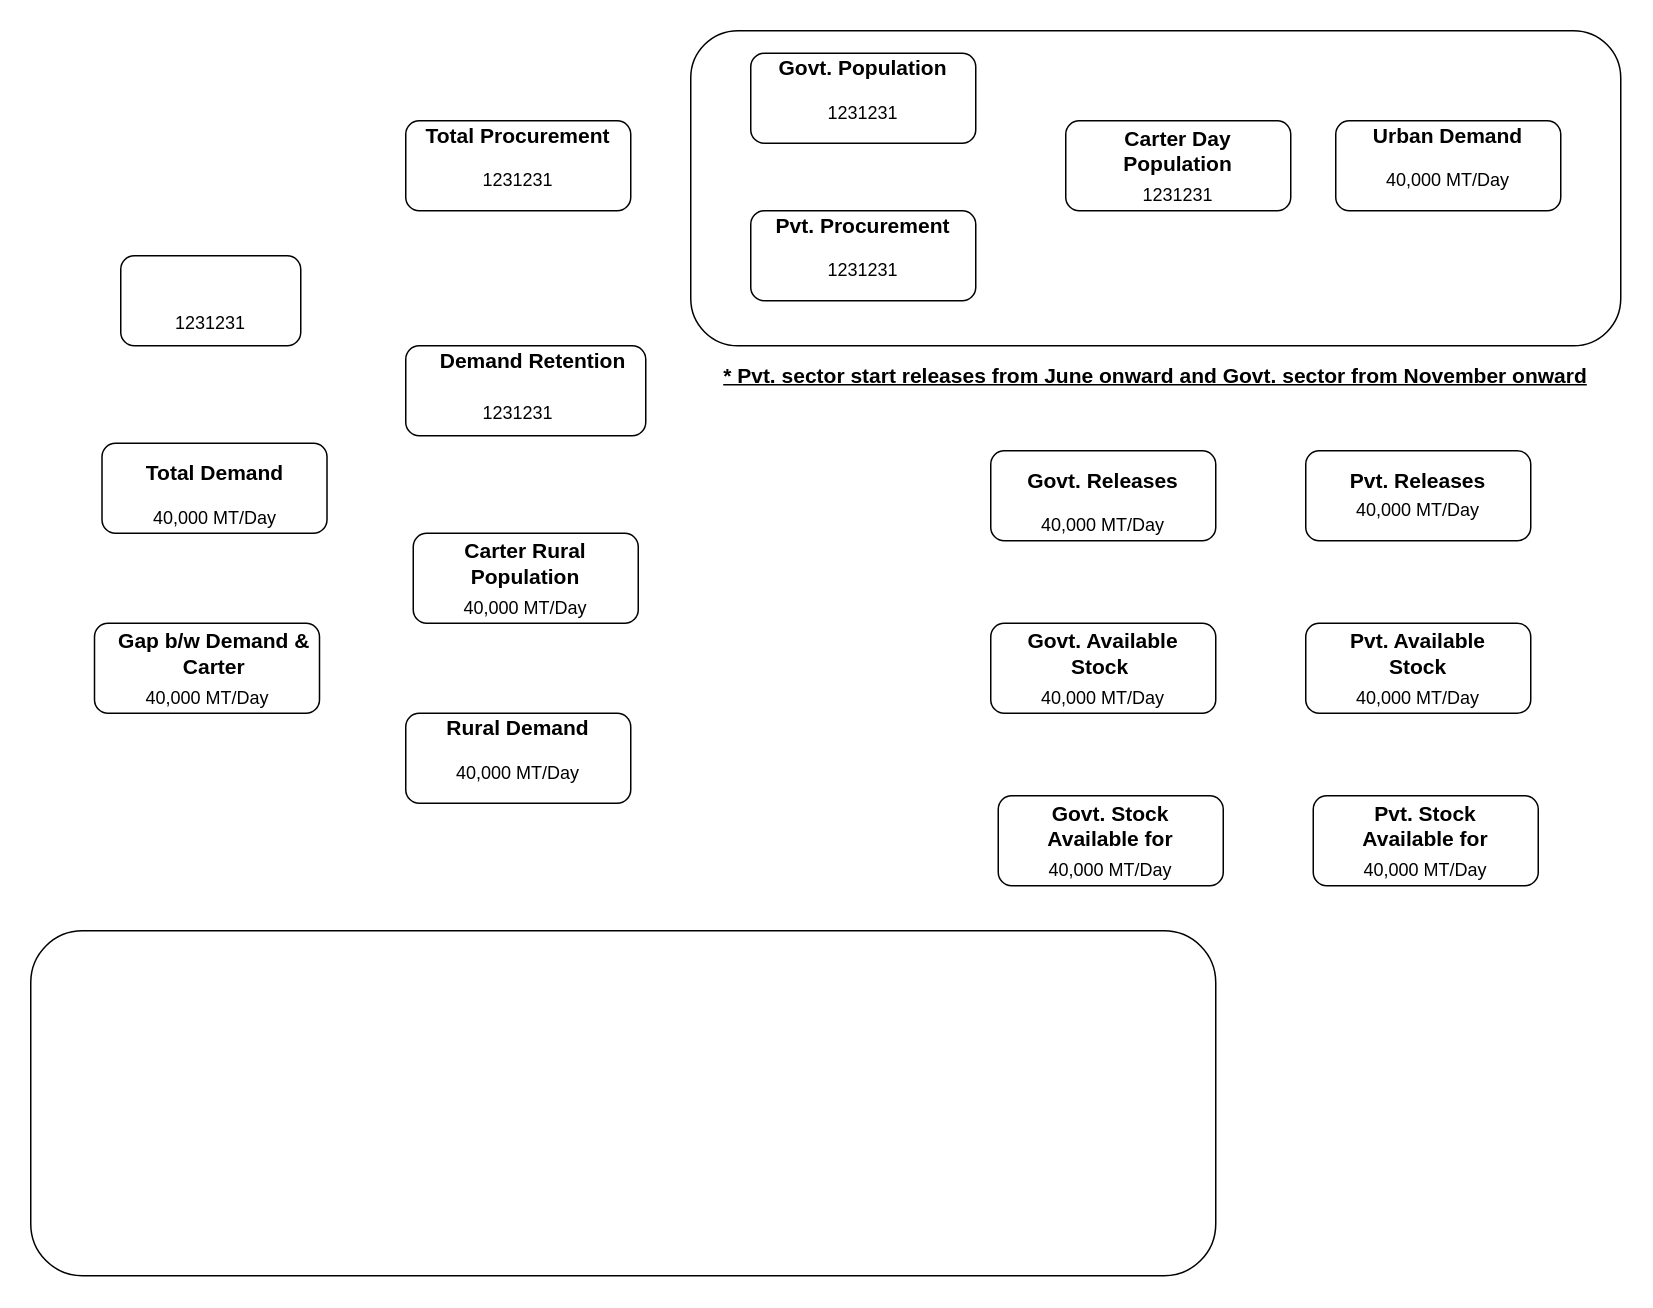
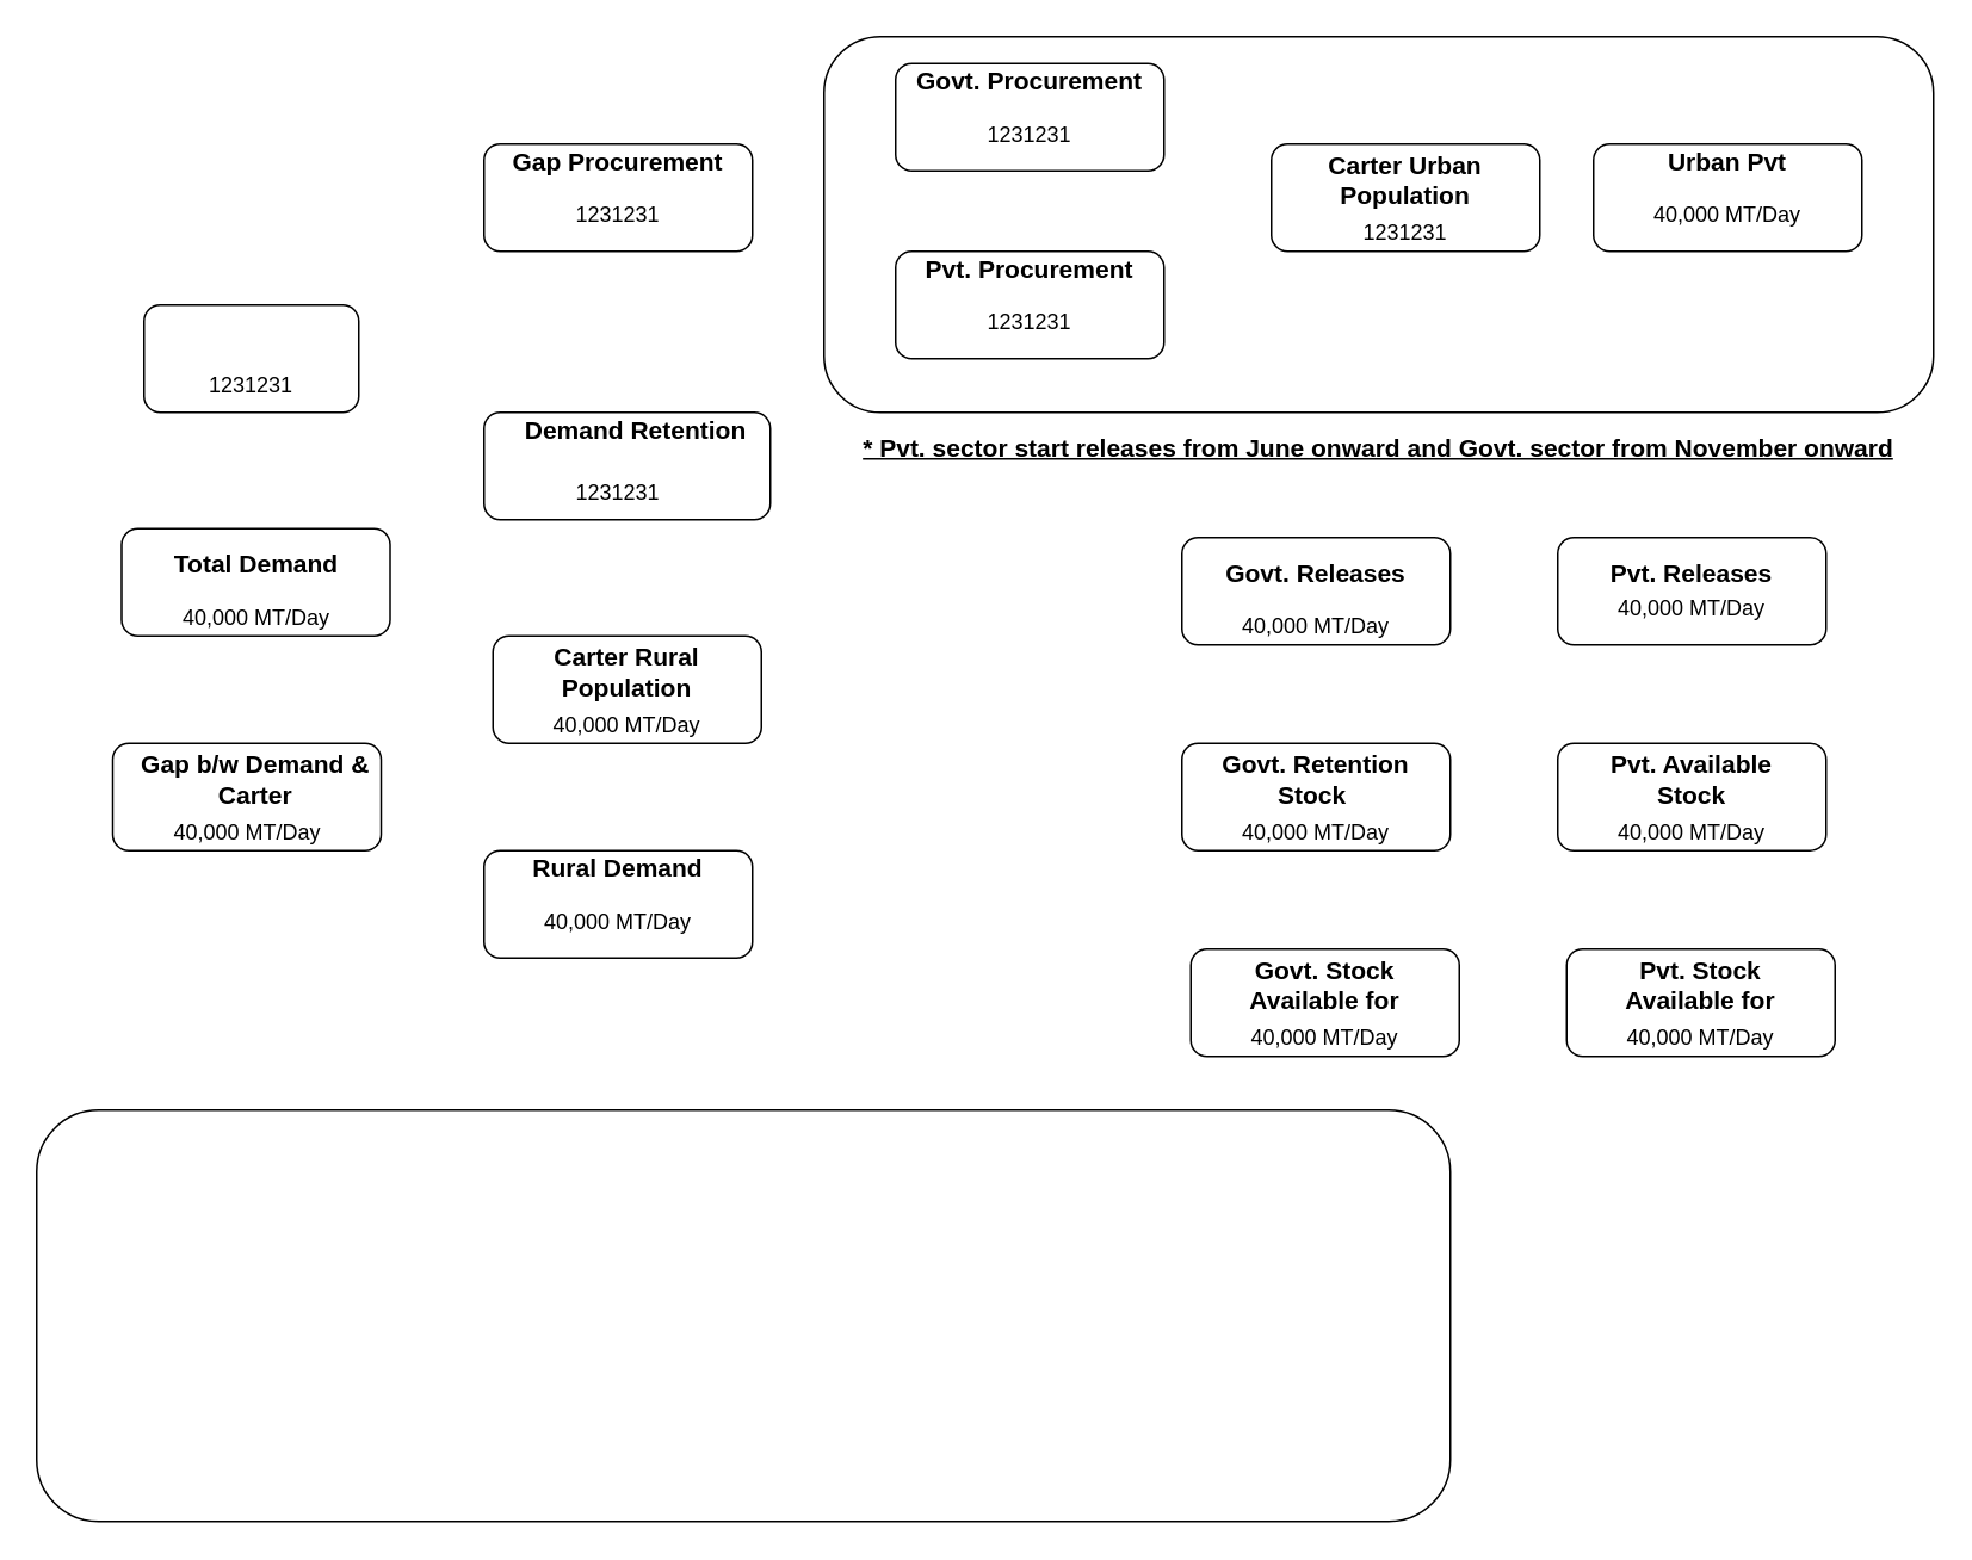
- <mxCell id="12" value="&lt;font style=&quot;font-size: 14px&quot;&gt;&lt;b&gt;Govt.&amp;nbsp;&lt;/b&gt;&lt;/font&gt;&lt;span style=&quot;font-size: 14px&quot;&gt;&lt;b&gt;Population&lt;/b&gt;&lt;/span&gt;" style="text;html=1;strokeColor=none;fillColor=none;align=center;verticalAlign=middle;whiteSpace=wrap;rounded=0;" vertex="1" parent="1"><mxGeometry x="515" y="40" width="120" height="10" as="geometry" /></mxCell>
+ <mxCell id="12" value="&lt;font style=&quot;font-size: 14px&quot;&gt;&lt;b&gt;Govt.&amp;nbsp;&lt;/b&gt;&lt;/font&gt;&lt;span style=&quot;font-size: 14px&quot;&gt;&lt;b&gt;Procurement&lt;/b&gt;&lt;/span&gt;" style="text;html=1;strokeColor=none;fillColor=none;align=center;verticalAlign=middle;whiteSpace=wrap;rounded=0;" vertex="1" parent="1"><mxGeometry x="515" y="40" width="120" height="10" as="geometry" /></mxCell>
- <mxCell id="6" value="&lt;font style=&quot;font-size: 14px&quot;&gt;&lt;b&gt;Total&amp;nbsp;&lt;/b&gt;&lt;/font&gt;&lt;span style=&quot;font-size: 14px&quot;&gt;&lt;b&gt;Procurement&lt;/b&gt;&lt;/span&gt;" style="text;html=1;strokeColor=none;fillColor=none;align=center;verticalAlign=middle;whiteSpace=wrap;rounded=0;" vertex="1" parent="1"><mxGeometry x="285" y="85" width="120" height="10" as="geometry" /></mxCell>
+ <mxCell id="6" value="&lt;font style=&quot;font-size: 14px&quot;&gt;&lt;b&gt;Gap&amp;nbsp;&lt;/b&gt;&lt;/font&gt;&lt;span style=&quot;font-size: 14px&quot;&gt;&lt;b&gt;Procurement&lt;/b&gt;&lt;/span&gt;" style="text;html=1;strokeColor=none;fillColor=none;align=center;verticalAlign=middle;whiteSpace=wrap;rounded=0;" vertex="1" parent="1"><mxGeometry x="285" y="85" width="120" height="10" as="geometry" /></mxCell>
- <mxCell id="21" value="&lt;span style=&quot;font-size: 14px&quot;&gt;&lt;b&gt;Urban Demand&lt;/b&gt;&lt;/span&gt;" style="text;html=1;strokeColor=none;fillColor=none;align=center;verticalAlign=middle;whiteSpace=wrap;rounded=0;" vertex="1" parent="1"><mxGeometry x="905" y="85" width="120" height="10" as="geometry" /></mxCell>
+ <mxCell id="21" value="&lt;span style=&quot;font-size: 14px&quot;&gt;&lt;b&gt;Urban Pvt&lt;/b&gt;&lt;/span&gt;" style="text;html=1;strokeColor=none;fillColor=none;align=center;verticalAlign=middle;whiteSpace=wrap;rounded=0;" vertex="1" parent="1"><mxGeometry x="905" y="85" width="120" height="10" as="geometry" /></mxCell>
- <mxCell id="18" value="&lt;span style=&quot;font-size: 14px&quot;&gt;&lt;b&gt;Carter Day Population&lt;/b&gt;&lt;/span&gt;" style="text;html=1;strokeColor=none;fillColor=none;align=center;verticalAlign=middle;whiteSpace=wrap;rounded=0;" vertex="1" parent="1"><mxGeometry x="725" y="95" width="120" height="10" as="geometry" /></mxCell>
+ <mxCell id="18" value="&lt;span style=&quot;font-size: 14px&quot;&gt;&lt;b&gt;Carter Urban Population&lt;/b&gt;&lt;/span&gt;" style="text;html=1;strokeColor=none;fillColor=none;align=center;verticalAlign=middle;whiteSpace=wrap;rounded=0;" vertex="1" parent="1"><mxGeometry x="725" y="95" width="120" height="10" as="geometry" /></mxCell>
- <mxCell id="39" value="&lt;span style=&quot;font-size: 14px&quot;&gt;&lt;b&gt;Govt. Available Stock&amp;nbsp;&lt;/b&gt;&lt;/span&gt;" style="text;html=1;strokeColor=none;fillColor=none;align=center;verticalAlign=middle;whiteSpace=wrap;rounded=0;" vertex="1" parent="1"><mxGeometry x="675" y="430" width="120" height="10" as="geometry" /></mxCell>
+ <mxCell id="39" value="&lt;span style=&quot;font-size: 14px&quot;&gt;&lt;b&gt;Govt. Retention Stock&amp;nbsp;&lt;/b&gt;&lt;/span&gt;" style="text;html=1;strokeColor=none;fillColor=none;align=center;verticalAlign=middle;whiteSpace=wrap;rounded=0;" vertex="1" parent="1"><mxGeometry x="675" y="430" width="120" height="10" as="geometry" /></mxCell>
